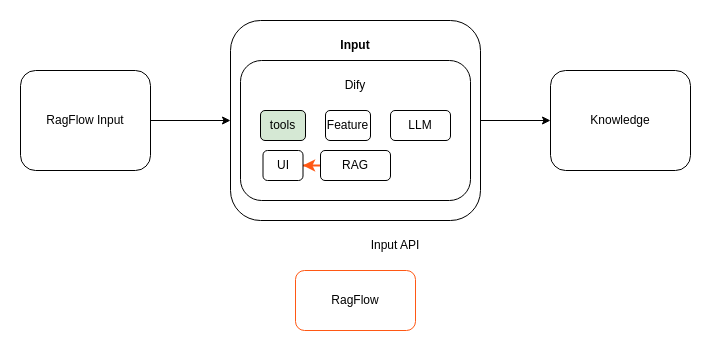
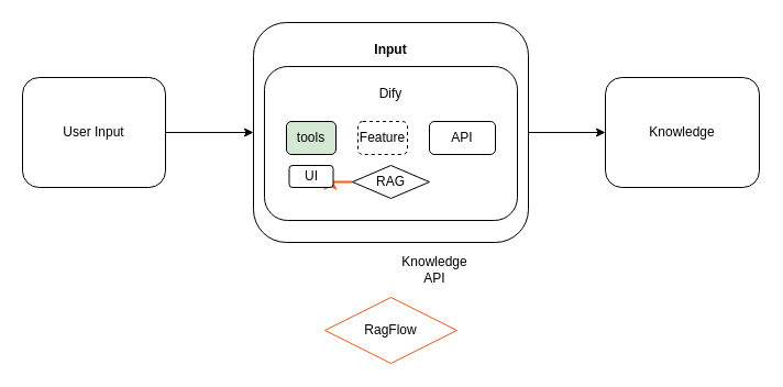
- <mxCell id="3" value="RagFlow Input" style="rounded=1;whiteSpace=wrap;html=1;" vertex="1" parent="1"><mxGeometry x="20" y="70" width="130" height="100" as="geometry" /></mxCell>
+ <mxCell id="3" value="User Input" style="rounded=1;whiteSpace=wrap;html=1;" vertex="1" parent="1"><mxGeometry x="20" y="70" width="130" height="100" as="geometry" /></mxCell>
- <mxCell id="11" value="Feature" style="rounded=1;whiteSpace=wrap;html=1;" vertex="1" parent="1"><mxGeometry x="325" y="110" width="45" height="30" as="geometry" /></mxCell>
+ <mxCell id="11" value="Feature" style="rounded=1;whiteSpace=wrap;html=1;dashed=1;" vertex="1" parent="1"><mxGeometry x="325" y="110" width="45" height="30" as="geometry" /></mxCell>
- <mxCell id="14" value="LLM" style="rounded=1;whiteSpace=wrap;html=1;" vertex="1" parent="1"><mxGeometry x="390" y="110" width="60" height="30" as="geometry" /></mxCell>
+ <mxCell id="14" value="API" style="rounded=1;whiteSpace=wrap;html=1;" vertex="1" parent="1"><mxGeometry x="390" y="110" width="60" height="30" as="geometry" /></mxCell>
- <mxCell id="15" value="UI" style="rounded=1;whiteSpace=wrap;html=1;" vertex="1" parent="1"><mxGeometry x="262.5" y="150" width="40" height="30" as="geometry" /></mxCell>
+ <mxCell id="15" value="UI" style="rounded=1;whiteSpace=wrap;html=1;" vertex="1" parent="1"><mxGeometry x="262.5" y="150" width="40" height="20" as="geometry" /></mxCell>
- <mxCell id="13" value="RAG" style="rounded=1;whiteSpace=wrap;html=1;" vertex="1" parent="1"><mxGeometry x="320" y="150" width="70" height="30" as="geometry" /></mxCell>
+ <mxCell id="13" value="RAG" style="rhombus;whiteSpace=wrap;html=1;" vertex="1" parent="1"><mxGeometry x="320" y="150" width="70" height="30" as="geometry" /></mxCell>
- <mxCell id="17" value="Input API" style="text;html=1;align=center;verticalAlign=middle;whiteSpace=wrap;rounded=0;" vertex="1" parent="1"><mxGeometry x="365" y="230" width="60" height="30" as="geometry" /></mxCell>
+ <mxCell id="17" value="Knowledge API" style="text;html=1;align=center;verticalAlign=middle;whiteSpace=wrap;rounded=0;" vertex="1" parent="1"><mxGeometry x="365" y="230" width="60" height="30" as="geometry" /></mxCell>
- <mxCell id="16" value="RagFlow" style="rounded=1;whiteSpace=wrap;html=1;strokeColor=#FF5814;" vertex="1" parent="1"><mxGeometry x="295" y="270" width="120" height="60" as="geometry" /></mxCell>
+ <mxCell id="16" value="RagFlow" style="rhombus;whiteSpace=wrap;html=1;strokeColor=#FF5814;" vertex="1" parent="1"><mxGeometry x="295" y="270" width="120" height="60" as="geometry" /></mxCell>
